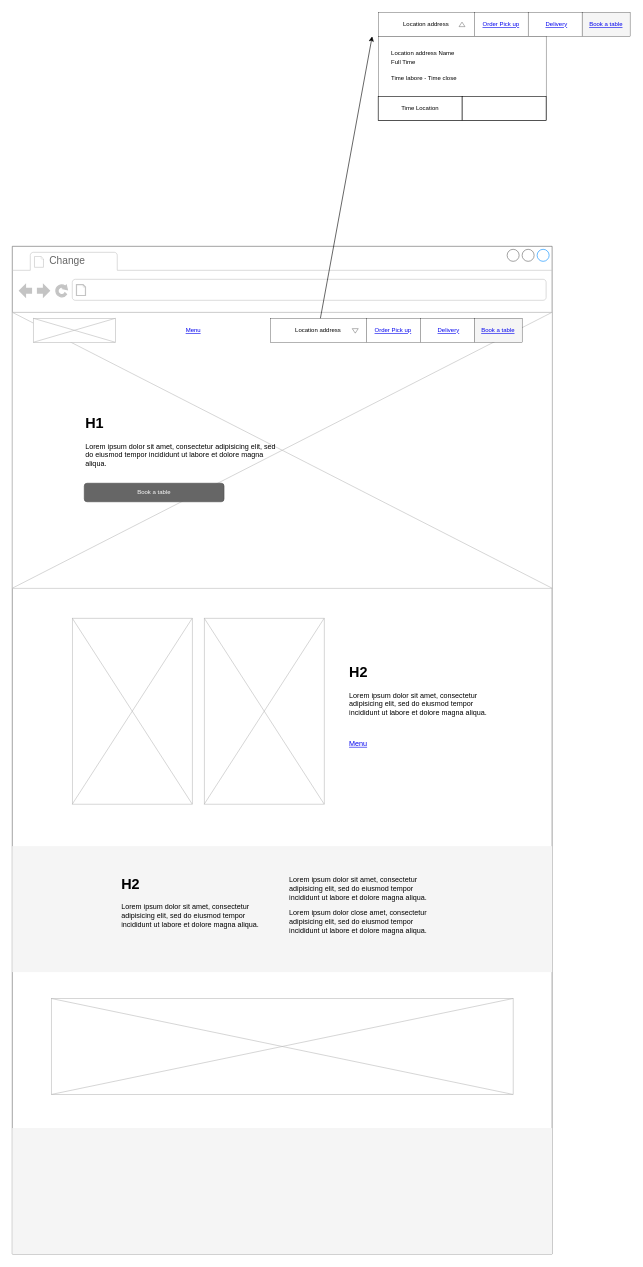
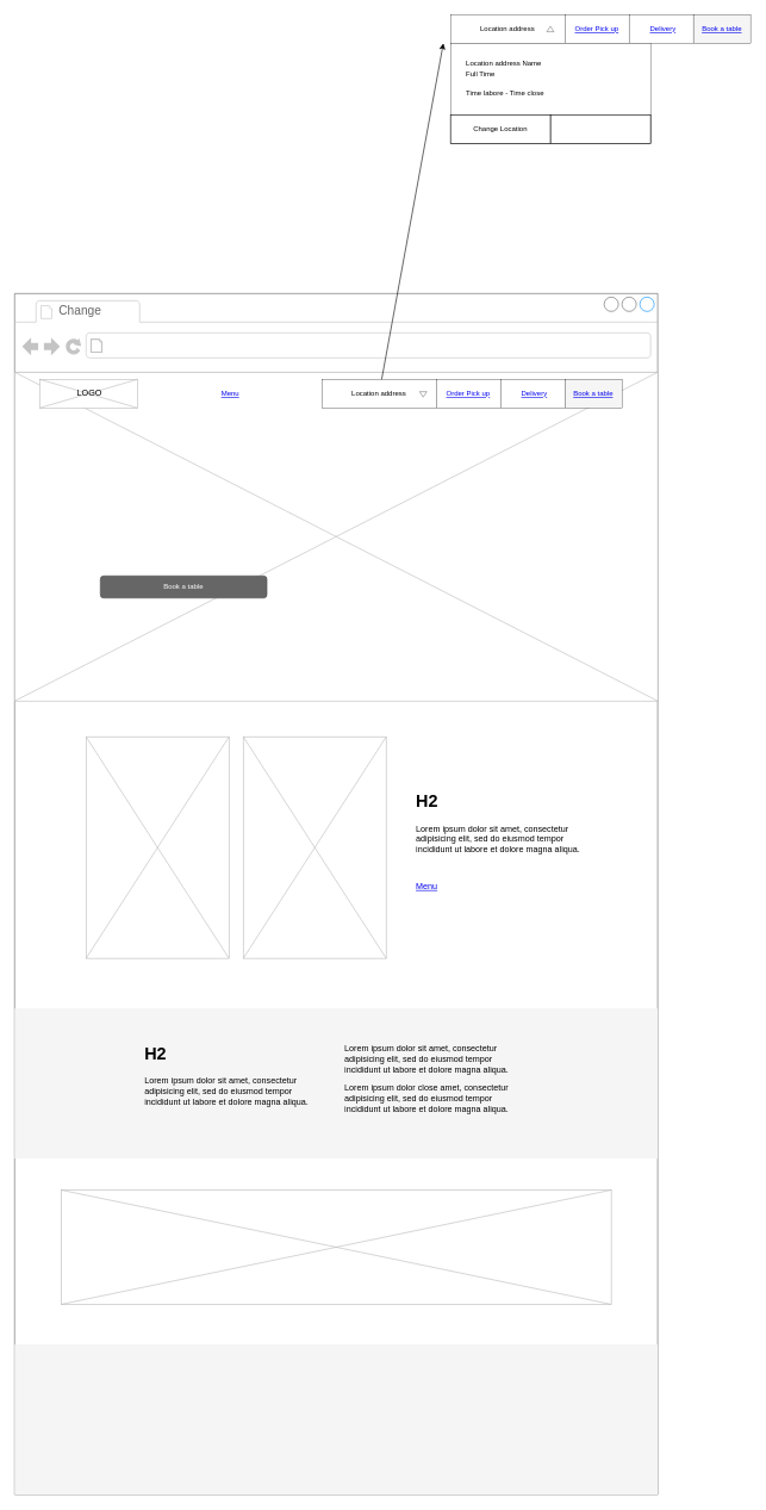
- <mxCell id="42" value="&lt;span style=&quot;font-size: 10px;&quot;&gt;Time Location&lt;/span&gt;" style="text;html=1;align=center;verticalAlign=middle;whiteSpace=wrap;rounded=0;" vertex="1" parent="1"><mxGeometry x="630" y="165" width="140" height="30" as="geometry" /></mxCell>
+ <mxCell id="42" value="&lt;span style=&quot;font-size: 10px;&quot;&gt;Change Location&lt;/span&gt;" style="text;html=1;align=center;verticalAlign=middle;whiteSpace=wrap;rounded=0;" vertex="1" parent="1"><mxGeometry x="630" y="165" width="140" height="30" as="geometry" /></mxCell>
+ <mxCell id="26" value="LOGO" style="text;html=1;align=center;verticalAlign=middle;whiteSpace=wrap;rounded=0;" vertex="1" parent="2"><mxGeometry x="40" y="125" width="130" height="30" as="geometry" /></mxCell>
- <mxCell id="6" value="&lt;h1 style=&quot;margin-top: 0px;&quot;&gt;H1&lt;/h1&gt;&lt;p&gt;Lorem ipsum dolor sit amet, consectetur adipisicing elit, sed do eiusmod tempor incididunt ut labore et dolore magna aliqua.&lt;/p&gt;" style="text;html=1;whiteSpace=wrap;overflow=hidden;rounded=0;" parent="2" vertex="1"><mxGeometry x="120" y="275" width="330" height="120" as="geometry" /></mxCell>
